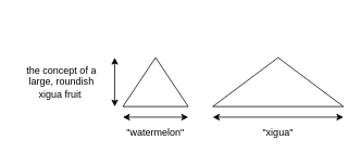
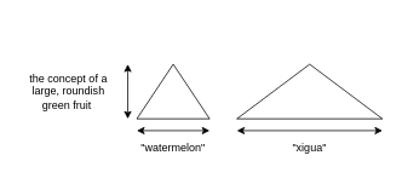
- <mxCell id="6" value="the concept of a large, roundish xigua fruit&amp;nbsp;" style="text;html=1;strokeColor=none;fillColor=none;align=center;verticalAlign=middle;whiteSpace=wrap;rounded=0;" vertex="1" parent="1"><mxGeometry x="20" y="70" width="110" height="60" as="geometry" /></mxCell>
+ <mxCell id="6" value="the concept of a large, roundish green fruit&amp;nbsp;" style="text;html=1;strokeColor=none;fillColor=none;align=center;verticalAlign=middle;whiteSpace=wrap;rounded=0;" vertex="1" parent="1"><mxGeometry x="20" y="70" width="110" height="60" as="geometry" /></mxCell>
